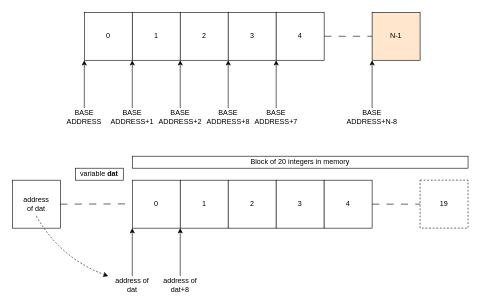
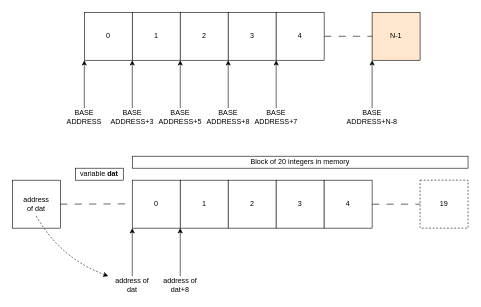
- <mxCell id="11" value="BASE ADDRESS+1" style="text;html=1;strokeColor=none;fillColor=none;align=center;verticalAlign=middle;whiteSpace=wrap;rounded=0;" vertex="1" parent="1"><mxGeometry x="190" y="180" width="60" height="30" as="geometry" /></mxCell>
+ <mxCell id="11" value="BASE ADDRESS+3" style="text;html=1;strokeColor=none;fillColor=none;align=center;verticalAlign=middle;whiteSpace=wrap;rounded=0;" vertex="1" parent="1"><mxGeometry x="190" y="180" width="60" height="30" as="geometry" /></mxCell>
- <mxCell id="14" value="BASE ADDRESS+2" style="text;html=1;strokeColor=none;fillColor=none;align=center;verticalAlign=middle;whiteSpace=wrap;rounded=0;" vertex="1" parent="1"><mxGeometry x="270" y="180" width="60" height="30" as="geometry" /></mxCell>
+ <mxCell id="14" value="BASE ADDRESS+5" style="text;html=1;strokeColor=none;fillColor=none;align=center;verticalAlign=middle;whiteSpace=wrap;rounded=0;" vertex="1" parent="1"><mxGeometry x="270" y="180" width="60" height="30" as="geometry" /></mxCell>
